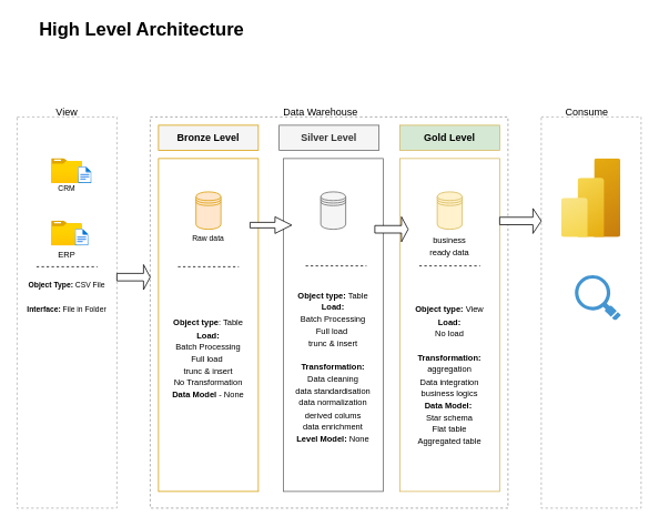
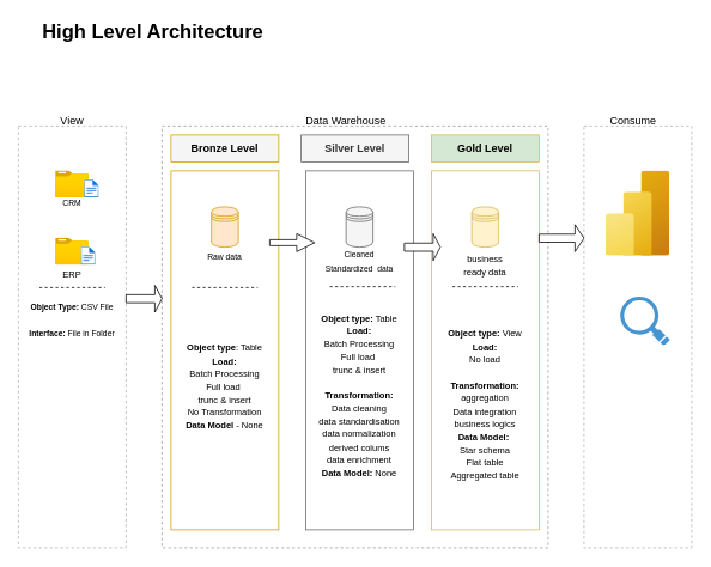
+ <mxCell id="31" value="&lt;font style=&quot;font-size: 9px;&quot;&gt;Cleaned Standardized&amp;nbsp; data&lt;/font&gt;" style="text;html=1;align=center;verticalAlign=middle;whiteSpace=wrap;rounded=0;" vertex="1" parent="1"><mxGeometry x="360" y="275" width="80" height="30" as="geometry" /></mxCell>
- <mxCell id="37" value="&lt;font style=&quot;font-size: 10px;&quot;&gt;&lt;b&gt;Object type:&lt;/b&gt; Table&lt;/font&gt;&lt;div&gt;&lt;span style=&quot;background-color: transparent; color: light-dark(rgb(0, 0, 0), rgb(255, 255, 255));&quot;&gt;&lt;font style=&quot;font-size: 10px;&quot;&gt;&lt;b&gt;Load:&lt;/b&gt;&lt;/font&gt;&lt;/span&gt;&lt;div&gt;&lt;font style=&quot;font-size: 10px;&quot;&gt;Batch Processing&lt;/font&gt;&lt;/div&gt;&lt;/div&gt;&lt;div&gt;&lt;font style=&quot;font-size: 10px;&quot;&gt;Full load&amp;nbsp;&lt;/font&gt;&lt;/div&gt;&lt;div&gt;&lt;font style=&quot;font-size: 10px;&quot;&gt;trunc &amp;amp; insert&lt;/font&gt;&lt;/div&gt;&lt;div&gt;&lt;br&gt;&lt;/div&gt;&lt;div&gt;&lt;b style=&quot;font-size: 10px; background-color: transparent; color: light-dark(rgb(0, 0, 0), rgb(255, 255, 255));&quot;&gt;Transformation:&lt;/b&gt;&lt;/div&gt;&lt;div&gt;&lt;font style=&quot;font-size: 10px;&quot;&gt;Data cleaning&lt;/font&gt;&lt;/div&gt;&lt;div&gt;&lt;font style=&quot;font-size: 10px;&quot;&gt;data standardisation&lt;/font&gt;&lt;/div&gt;&lt;div&gt;&lt;font style=&quot;font-size: 10px;&quot;&gt;data normalization&lt;/font&gt;&lt;/div&gt;&lt;div&gt;&lt;font style=&quot;font-size: 10px;&quot;&gt;derived colums&lt;/font&gt;&lt;/div&gt;&lt;div&gt;&lt;font style=&quot;font-size: 10px;&quot;&gt;data enrichment&lt;/font&gt;&lt;/div&gt;&lt;div&gt;&lt;font style=&quot;font-size: 10px;&quot;&gt;&lt;b&gt;Level Model:&lt;/b&gt; None&lt;/font&gt;&lt;/div&gt;" style="text;html=1;align=center;verticalAlign=middle;whiteSpace=wrap;rounded=0;" vertex="1" parent="1"><mxGeometry x="340" y="320" width="120" height="240" as="geometry" /></mxCell>
+ <mxCell id="37" value="&lt;font style=&quot;font-size: 10px;&quot;&gt;&lt;b&gt;Object type:&lt;/b&gt; Table&lt;/font&gt;&lt;div&gt;&lt;span style=&quot;background-color: transparent; color: light-dark(rgb(0, 0, 0), rgb(255, 255, 255));&quot;&gt;&lt;font style=&quot;font-size: 10px;&quot;&gt;&lt;b&gt;Load:&lt;/b&gt;&lt;/font&gt;&lt;/span&gt;&lt;div&gt;&lt;font style=&quot;font-size: 10px;&quot;&gt;Batch Processing&lt;/font&gt;&lt;/div&gt;&lt;/div&gt;&lt;div&gt;&lt;font style=&quot;font-size: 10px;&quot;&gt;Full load&amp;nbsp;&lt;/font&gt;&lt;/div&gt;&lt;div&gt;&lt;font style=&quot;font-size: 10px;&quot;&gt;trunc &amp;amp; insert&lt;/font&gt;&lt;/div&gt;&lt;div&gt;&lt;br&gt;&lt;/div&gt;&lt;div&gt;&lt;b style=&quot;font-size: 10px; background-color: transparent; color: light-dark(rgb(0, 0, 0), rgb(255, 255, 255));&quot;&gt;Transformation:&lt;/b&gt;&lt;/div&gt;&lt;div&gt;&lt;font style=&quot;font-size: 10px;&quot;&gt;Data cleaning&lt;/font&gt;&lt;/div&gt;&lt;div&gt;&lt;font style=&quot;font-size: 10px;&quot;&gt;data standardisation&lt;/font&gt;&lt;/div&gt;&lt;div&gt;&lt;font style=&quot;font-size: 10px;&quot;&gt;data normalization&lt;/font&gt;&lt;/div&gt;&lt;div&gt;&lt;font style=&quot;font-size: 10px;&quot;&gt;derived colums&lt;/font&gt;&lt;/div&gt;&lt;div&gt;&lt;font style=&quot;font-size: 10px;&quot;&gt;data enrichment&lt;/font&gt;&lt;/div&gt;&lt;div&gt;&lt;font style=&quot;font-size: 10px;&quot;&gt;&lt;b&gt;Data Model:&lt;/b&gt; None&lt;/font&gt;&lt;/div&gt;" style="text;html=1;align=center;verticalAlign=middle;whiteSpace=wrap;rounded=0;" vertex="1" parent="1"><mxGeometry x="340" y="320" width="120" height="240" as="geometry" /></mxCell>
